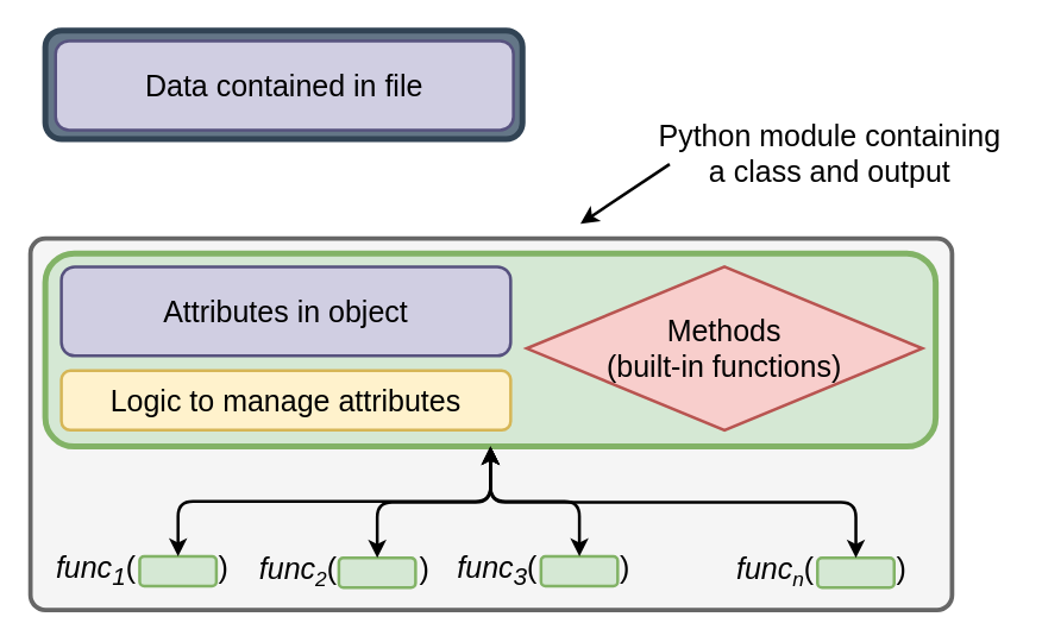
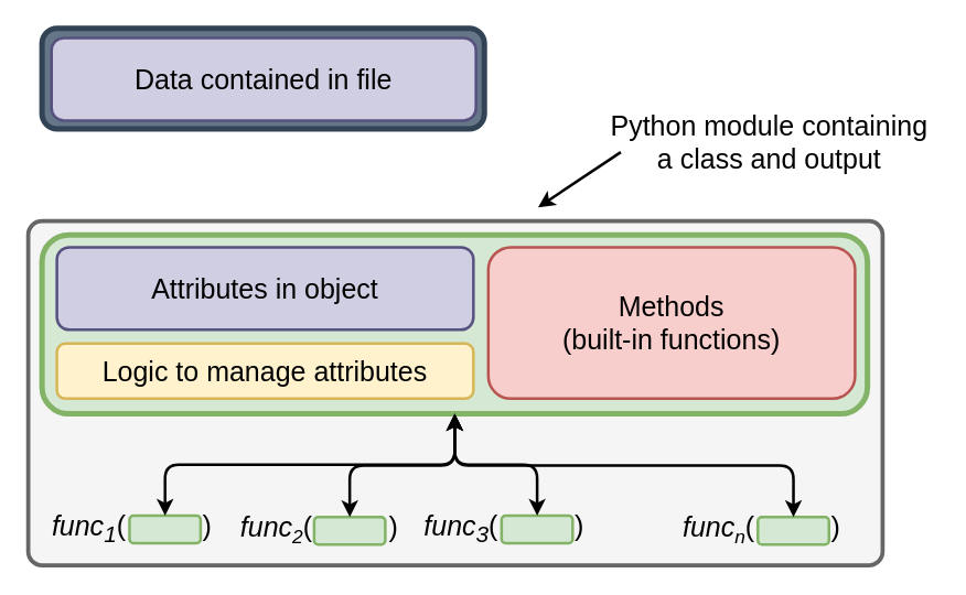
- <mxCell id="14" value="Methods&lt;br&gt;(built-in functions)" style="rhombus;whiteSpace=wrap;html=1;fillColor=#f8cecc;strokeColor=#b85450;fontSize=20;sketch=0;glass=0;strokeWidth=2;" parent="10" vertex="1"><mxGeometry x="323.86" y="9" width="266.14" height="110" as="geometry" /></mxCell>
+ <mxCell id="14" value="Methods&lt;br&gt;(built-in functions)" style="rounded=1;whiteSpace=wrap;html=1;fillColor=#f8cecc;strokeColor=#b85450;fontSize=20;sketch=0;glass=0;strokeWidth=2;" parent="10" vertex="1"><mxGeometry x="323.86" y="9" width="266.14" height="110" as="geometry" /></mxCell>
